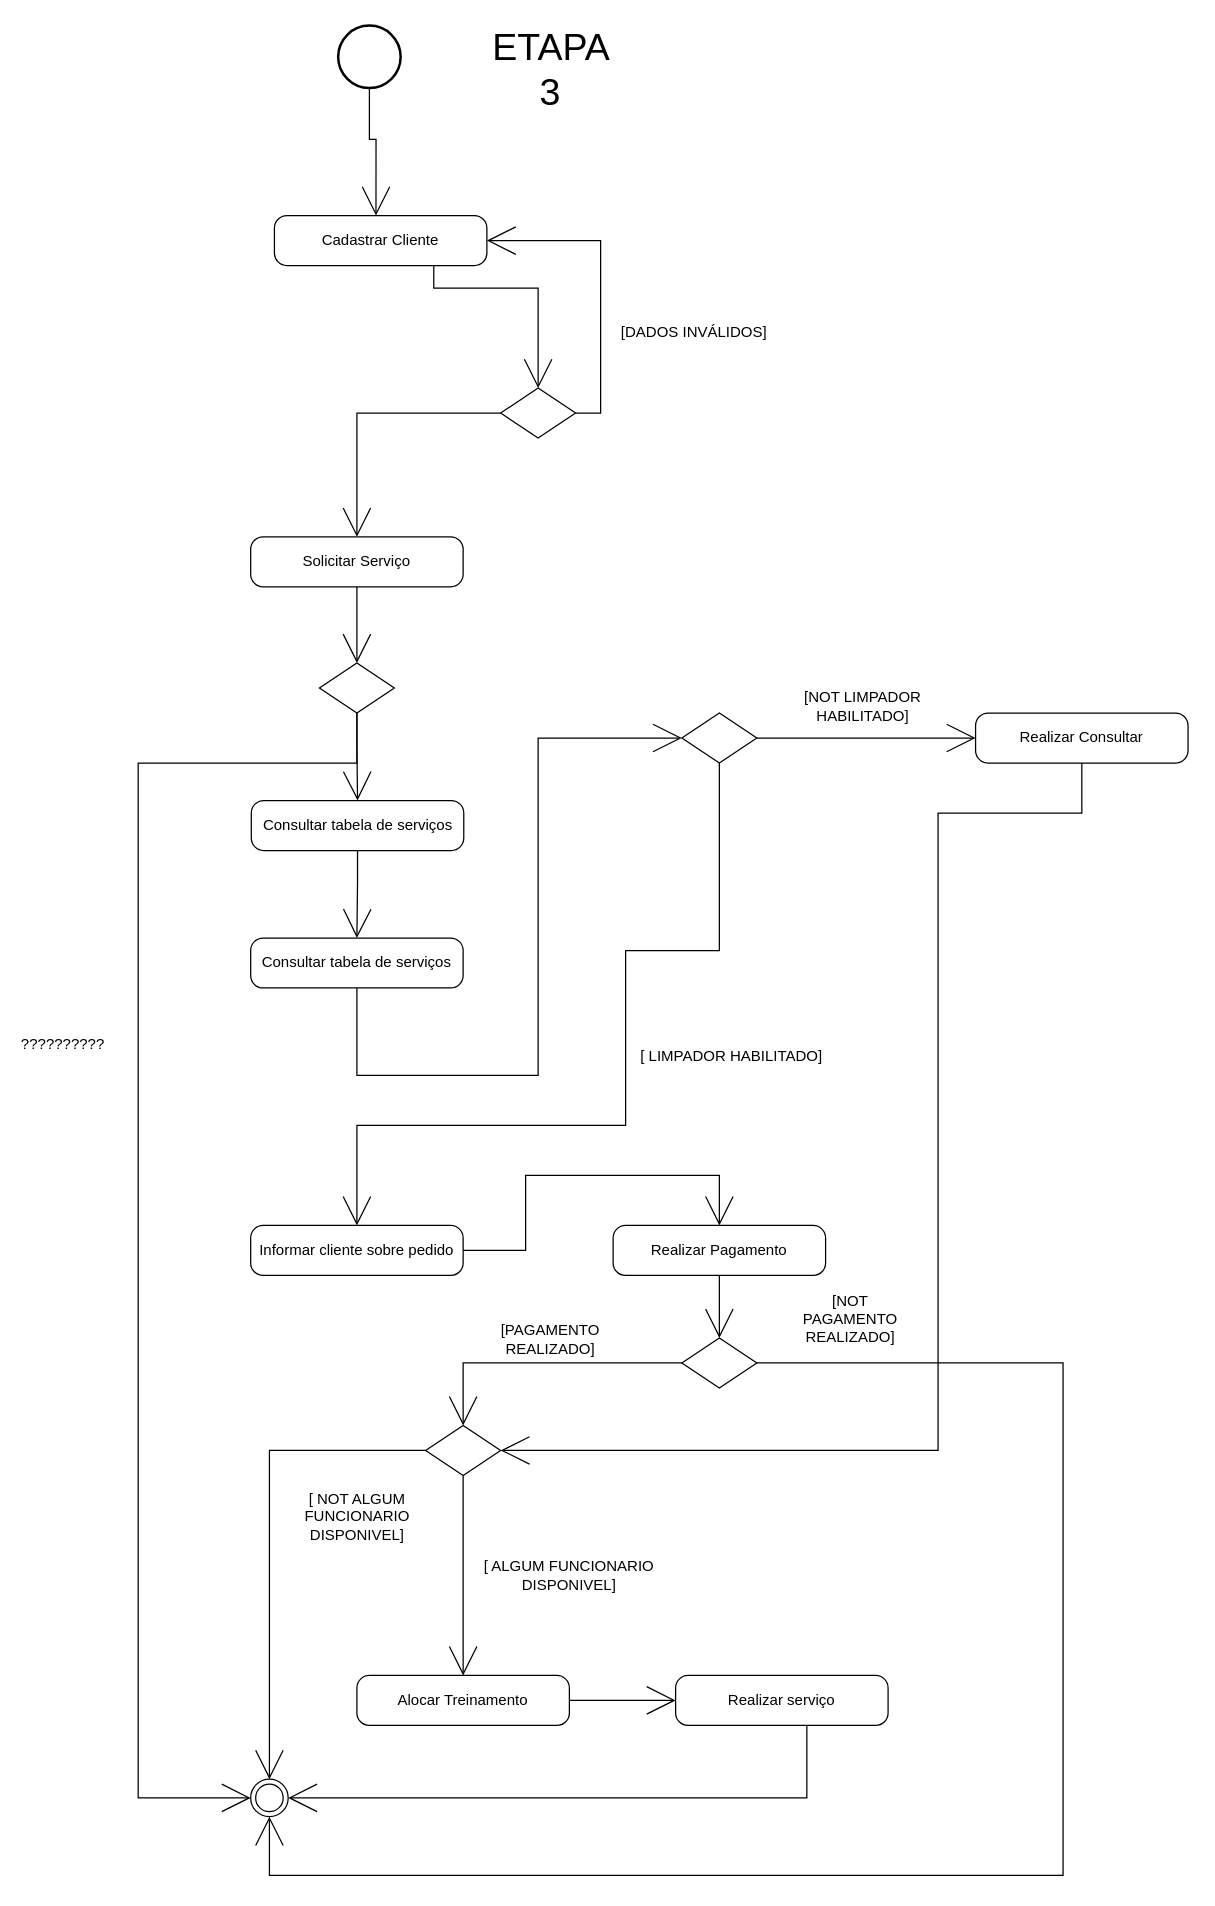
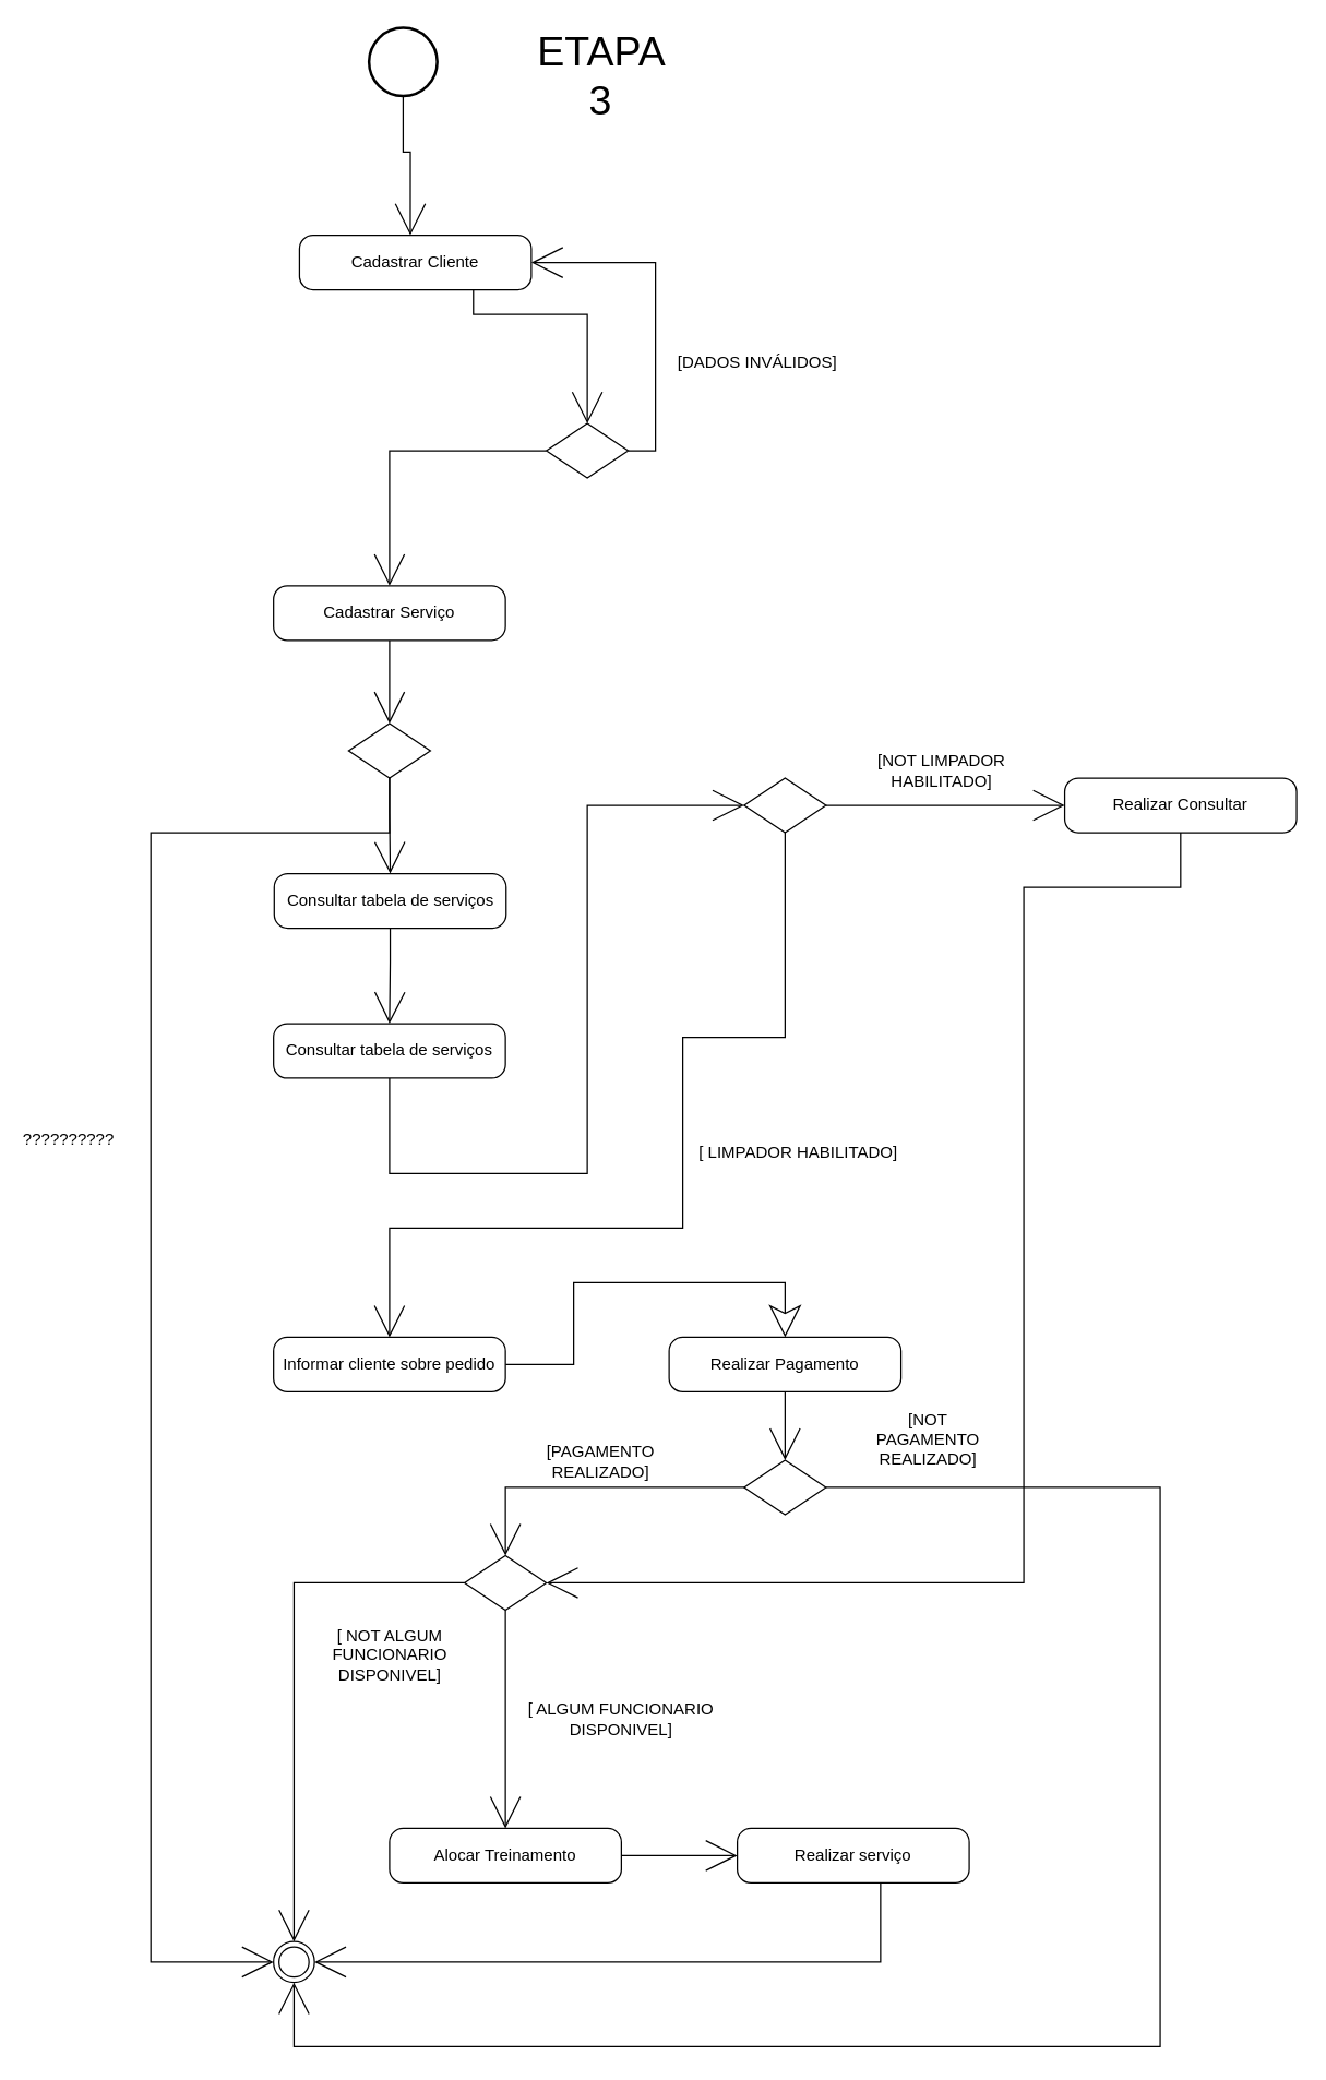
- <mxCell id="11" value="Solicitar Serviço" style="points=[[0.25,0,0],[0.5,0,0],[0.75,0,0],[1,0.25,0],[1,0.5,0],[1,0.75,0],[0.75,1,0],[0.5,1,0],[0.25,1,0],[0,0.75,0],[0,0.5,0],[0,0.25,0]];shape=mxgraph.bpmn.task;whiteSpace=wrap;rectStyle=rounded;size=10;html=1;container=1;expand=0;collapsible=0;taskMarker=abstract;labelBackgroundColor=none;" vertex="1" parent="1"><mxGeometry x="200" y="429" width="170" height="40" as="geometry" /></mxCell>
+ <mxCell id="11" value="Cadastrar Serviço" style="points=[[0.25,0,0],[0.5,0,0],[0.75,0,0],[1,0.25,0],[1,0.5,0],[1,0.75,0],[0.75,1,0],[0.5,1,0],[0.25,1,0],[0,0.75,0],[0,0.5,0],[0,0.25,0]];shape=mxgraph.bpmn.task;whiteSpace=wrap;rectStyle=rounded;size=10;html=1;container=1;expand=0;collapsible=0;taskMarker=abstract;labelBackgroundColor=none;" vertex="1" parent="1"><mxGeometry x="200" y="429" width="170" height="40" as="geometry" /></mxCell>
- <mxCell id="20" style="edgeStyle=orthogonalEdgeStyle;rounded=0;orthogonalLoop=1;jettySize=auto;html=1;fontColor=default;endArrow=open;endFill=0;startSize=11;endSize=21;labelBackgroundColor=none;entryX=0.5;entryY=0;entryDx=0;entryDy=0;entryPerimeter=0;" edge="1" parent="1" source="21" target="41"><mxGeometry relative="1" as="geometry"><mxPoint x="460" y="1060" as="targetPoint" /></mxGeometry></mxCell>
+ <mxCell id="20" style="edgeStyle=orthogonalEdgeStyle;rounded=0;orthogonalLoop=1;jettySize=auto;html=1;fontColor=default;endArrow=classic;endFill=0;startSize=11;endSize=21;labelBackgroundColor=none;entryX=0.5;entryY=0;entryDx=0;entryDy=0;entryPerimeter=0;" edge="1" parent="1" source="21" target="41"><mxGeometry relative="1" as="geometry"><mxPoint x="460" y="1060" as="targetPoint" /></mxGeometry></mxCell>
